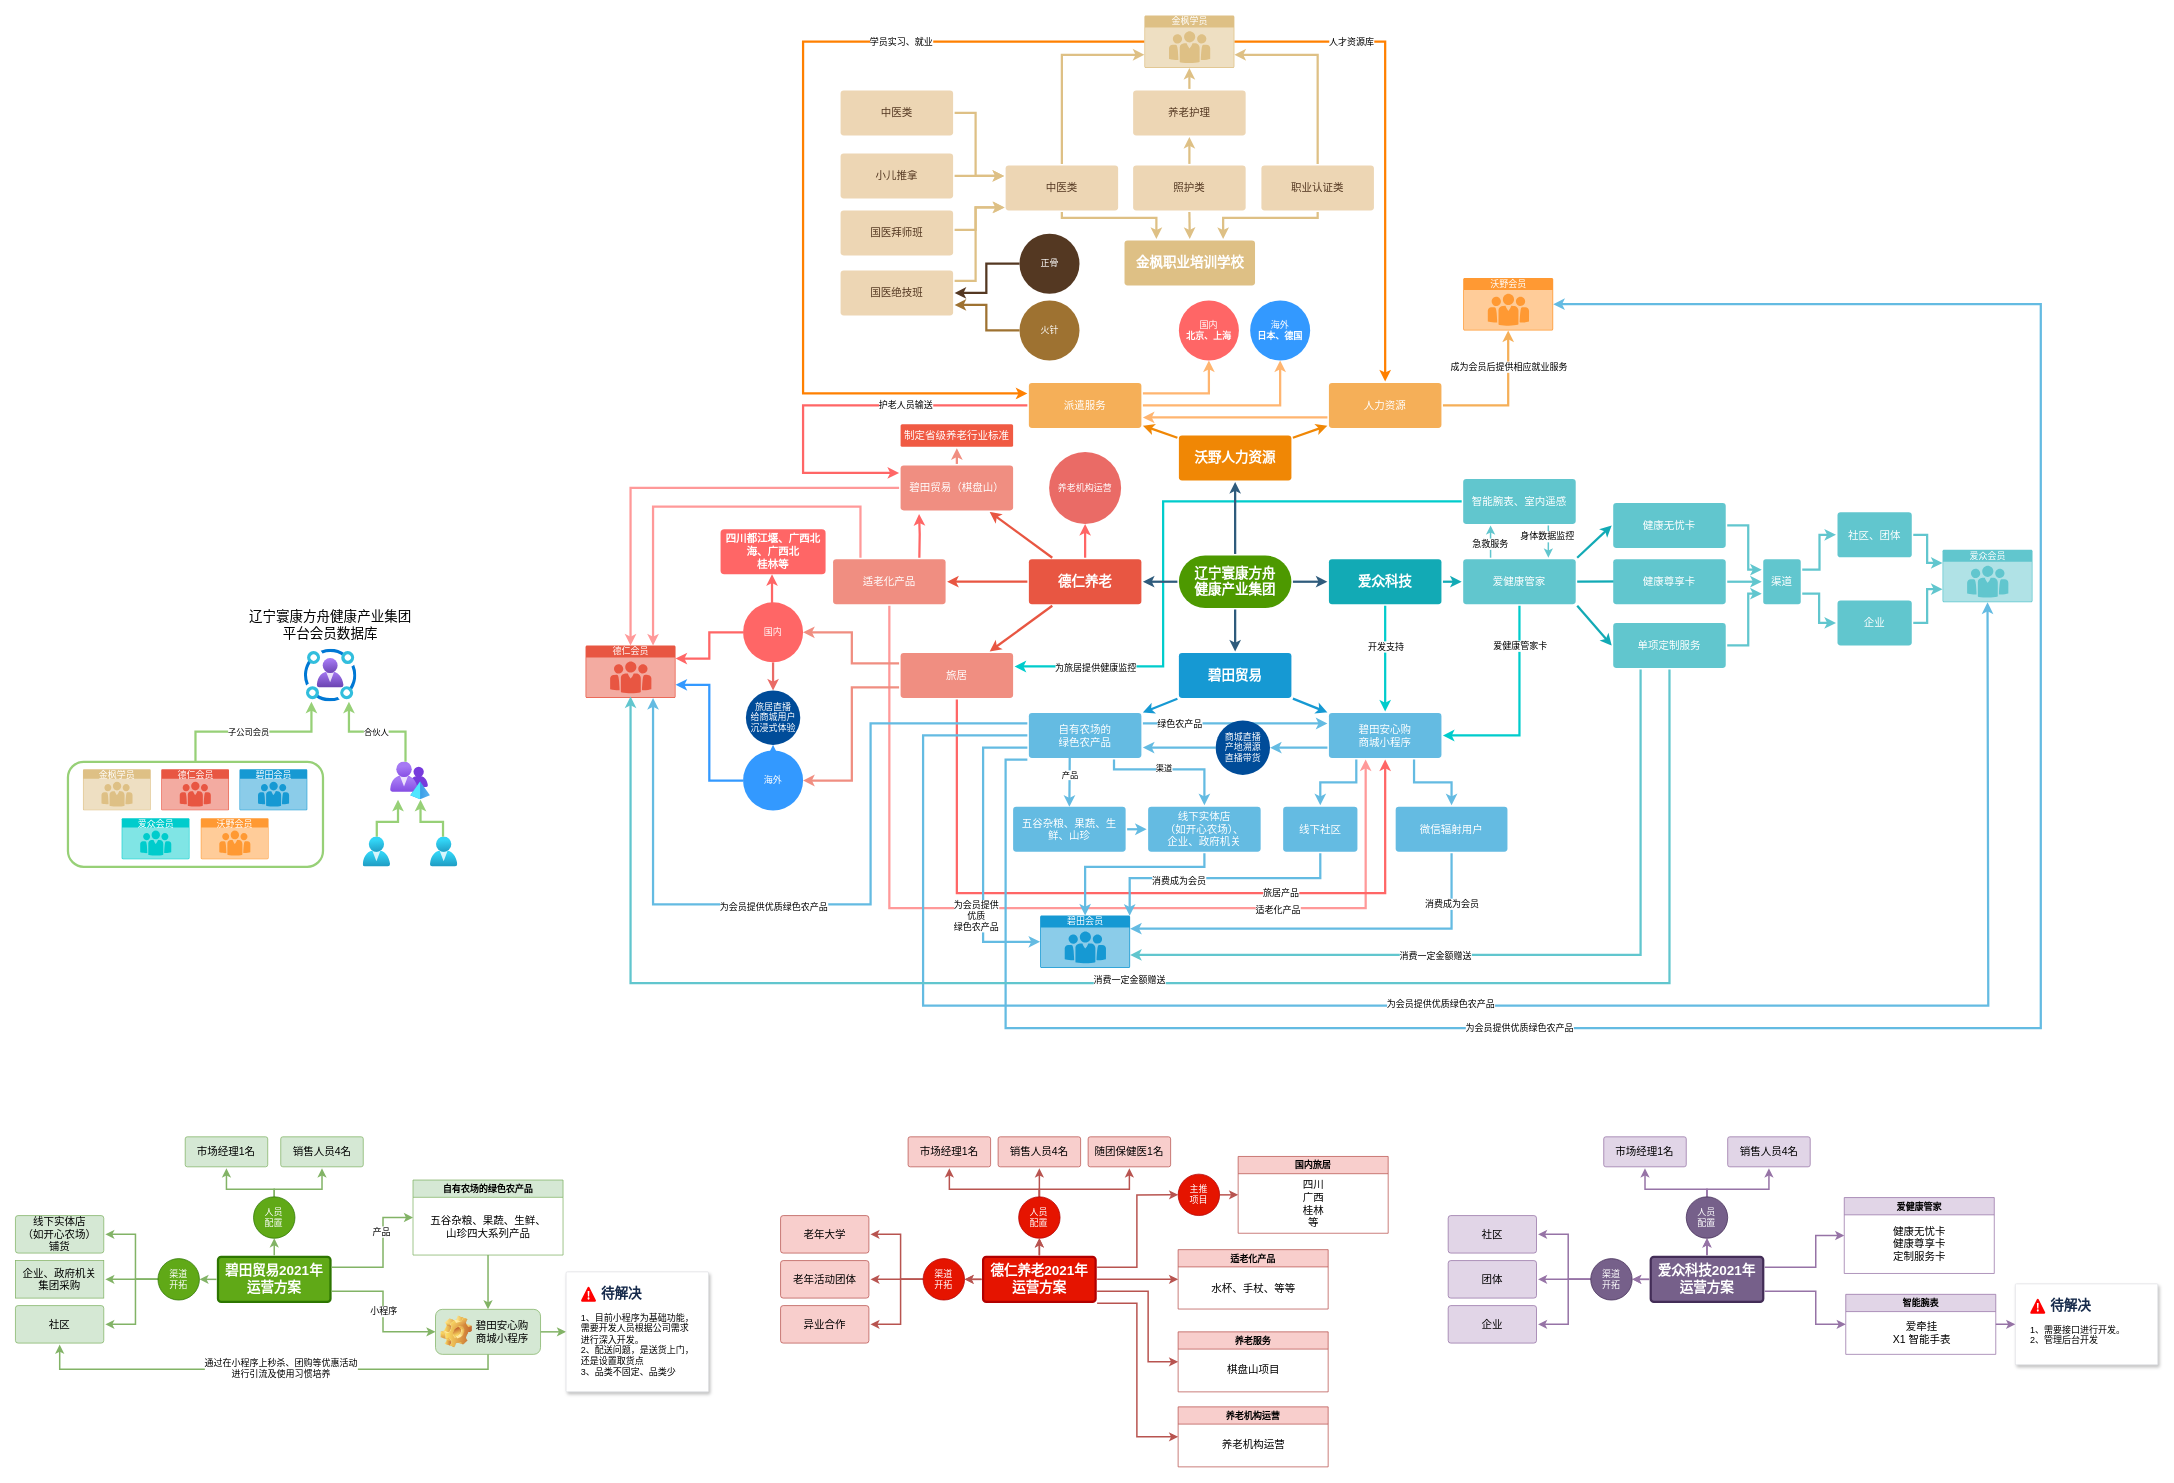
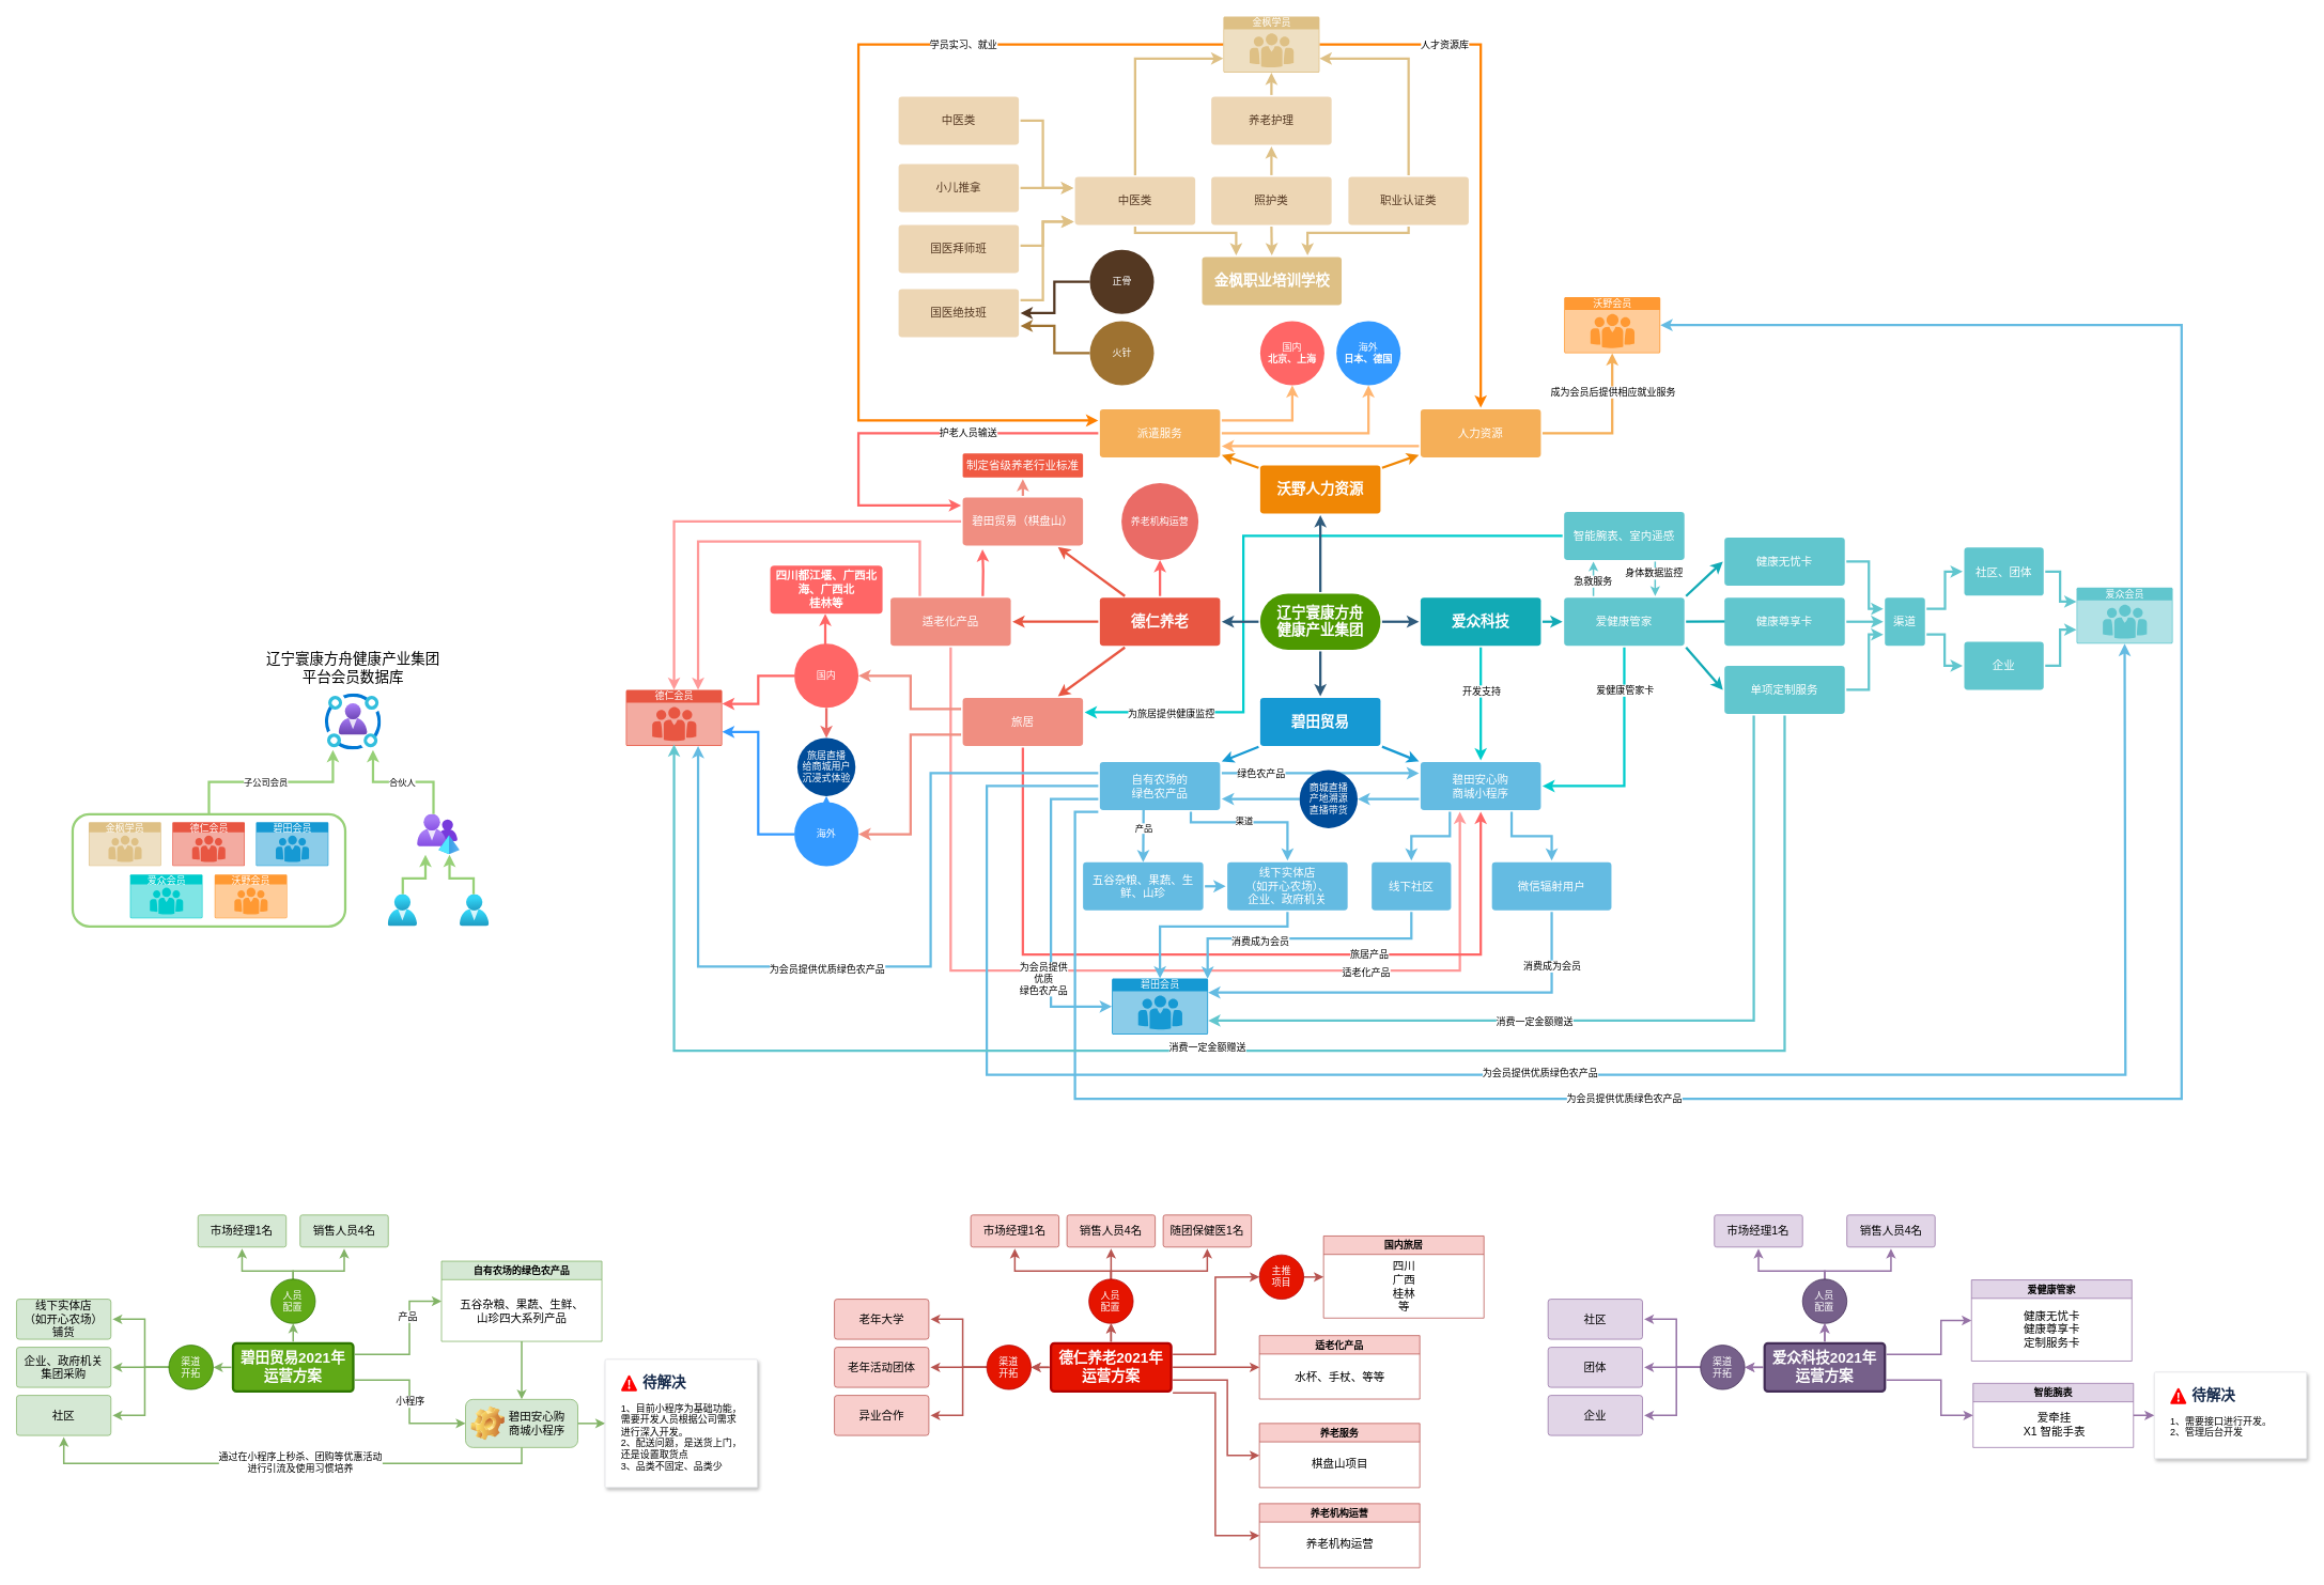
- <mxCell id="167" value="&lt;span style=&quot;color: rgb(0 , 0 , 0)&quot;&gt;企业、政府机关集团采购&lt;/span&gt;" style="whiteSpace=wrap;html=1;shadow=0;labelBackgroundColor=none;strokeColor=#82b366;strokeWidth=1;fillColor=#d5e8d4;fontFamily=Helvetica;fontSize=14;align=center;spacing=5;arcSize=7;perimeterSpacing=2;rounded=0;" parent="1" vertex="1"><mxGeometry x="20" y="1680" width="117.75" height="50" as="geometry" /></mxCell>
+ <mxCell id="167" value="&lt;span style=&quot;color: rgb(0 , 0 , 0)&quot;&gt;企业、政府机关集团采购&lt;/span&gt;" style="rounded=1;whiteSpace=wrap;html=1;shadow=0;labelBackgroundColor=none;strokeColor=#82b366;strokeWidth=1;fillColor=#d5e8d4;fontFamily=Helvetica;fontSize=14;align=center;spacing=5;arcSize=7;perimeterSpacing=2;" parent="1" vertex="1"><mxGeometry x="20" y="1680" width="117.75" height="50" as="geometry" /></mxCell>
